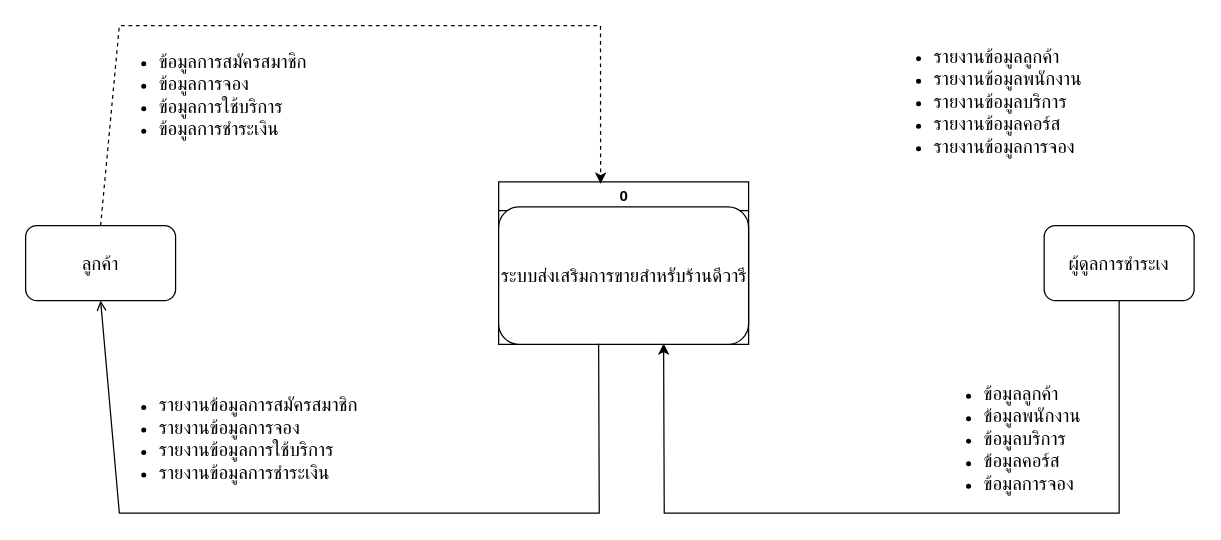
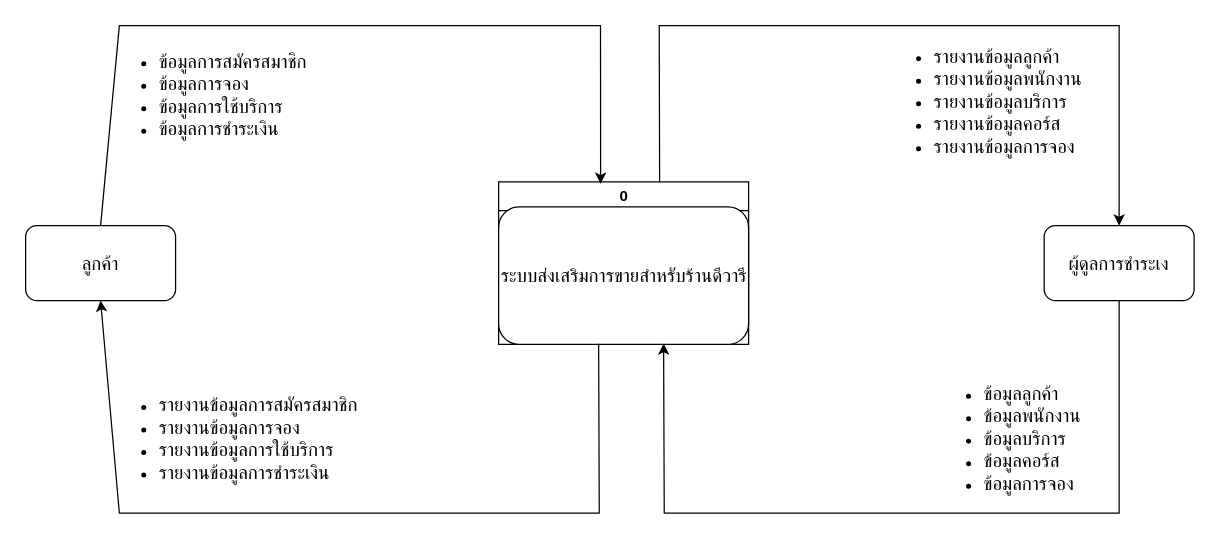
- <mxCell id="6" value="" style="endArrow=classic;html=1;rounded=0;entryX=0.408;entryY=0.012;entryDx=0;entryDy=0;exitX=0.5;exitY=0;exitDx=0;exitDy=0;entryPerimeter=0;dashed=1;" parent="1" source="2" edge="1" target="4"><mxGeometry width="50" height="50" relative="1" as="geometry"><mxPoint x="205" y="200.5" as="sourcePoint" /><mxPoint x="398.5" y="200" as="targetPoint" /><Array as="points"><mxPoint x="95" y="20" /><mxPoint x="480" y="20" /></Array></mxGeometry></mxCell>
+ <mxCell id="6" value="" style="endArrow=classic;html=1;rounded=0;entryX=0.408;entryY=0.012;entryDx=0;entryDy=0;exitX=0.5;exitY=0;exitDx=0;exitDy=0;entryPerimeter=0;" parent="1" source="2" edge="1" target="4"><mxGeometry width="50" height="50" relative="1" as="geometry"><mxPoint x="205" y="200.5" as="sourcePoint" /><mxPoint x="398.5" y="200" as="targetPoint" /><Array as="points"><mxPoint x="95" y="20" /><mxPoint x="480" y="20" /></Array></mxGeometry></mxCell>
+ <mxCell id="8" value="" style="endArrow=classic;html=1;rounded=0;entryX=0.5;entryY=0;entryDx=0;entryDy=0;exitX=0.644;exitY=0;exitDx=0;exitDy=0;exitPerimeter=0;" parent="1" target="3" edge="1" source="4"><mxGeometry width="50" height="50" relative="1" as="geometry"><mxPoint x="598.5" y="202.5" as="sourcePoint" /><mxPoint x="792" y="202" as="targetPoint" /><Array as="points"><mxPoint x="527" y="20" /><mxPoint x="895" y="20" /></Array></mxGeometry></mxCell>
- <mxCell id="7" value="" style="endArrow=open;html=1;rounded=0;exitX=0.4;exitY=0.996;exitDx=0;exitDy=0;exitPerimeter=0;entryX=0.5;entryY=1;entryDx=0;entryDy=0;" parent="1" source="5" target="2" edge="1"><mxGeometry width="50" height="50" relative="1" as="geometry"><mxPoint x="397.78" y="220" as="sourcePoint" /><mxPoint x="165" y="220" as="targetPoint" /><Array as="points"><mxPoint x="479" y="410" /><mxPoint x="95" y="410" /></Array></mxGeometry></mxCell>
+ <mxCell id="7" value="" style="endArrow=classic;html=1;rounded=0;exitX=0.4;exitY=0.996;exitDx=0;exitDy=0;exitPerimeter=0;entryX=0.5;entryY=1;entryDx=0;entryDy=0;" parent="1" source="5" target="2" edge="1"><mxGeometry width="50" height="50" relative="1" as="geometry"><mxPoint x="397.78" y="220" as="sourcePoint" /><mxPoint x="165" y="220" as="targetPoint" /><Array as="points"><mxPoint x="479" y="410" /><mxPoint x="95" y="410" /></Array></mxGeometry></mxCell>
